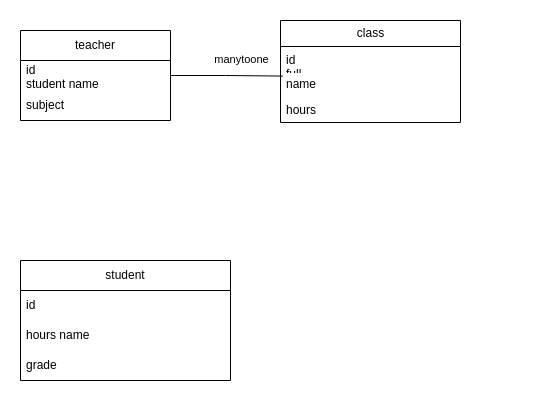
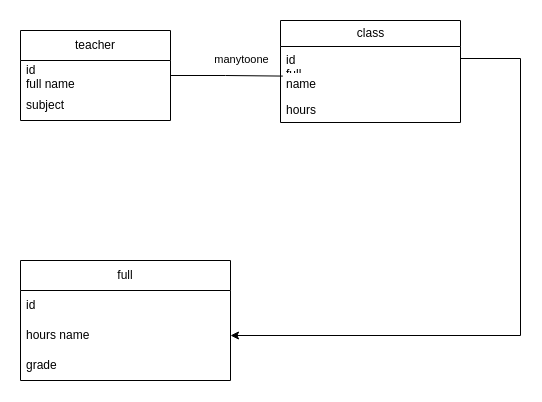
- <mxCell id="3" value="id&lt;div&gt;student name&lt;/div&gt;" style="text;strokeColor=none;fillColor=none;align=left;verticalAlign=middle;spacingLeft=4;spacingRight=4;overflow=hidden;points=[[0,0.5],[1,0.5]];portConstraint=eastwest;rotatable=0;whiteSpace=wrap;html=1;" vertex="1" parent="2"><mxGeometry y="30" width="150" height="30" as="geometry" /></mxCell>
+ <mxCell id="3" value="id&lt;div&gt;full name&lt;/div&gt;" style="text;strokeColor=none;fillColor=none;align=left;verticalAlign=middle;spacingLeft=4;spacingRight=4;overflow=hidden;points=[[0,0.5],[1,0.5]];portConstraint=eastwest;rotatable=0;whiteSpace=wrap;html=1;" vertex="1" parent="2"><mxGeometry y="30" width="150" height="30" as="geometry" /></mxCell>
- <mxCell id="9" value="student" style="swimlane;fontStyle=0;childLayout=stackLayout;horizontal=1;startSize=30;horizontalStack=0;resizeParent=1;resizeParentMax=0;resizeLast=0;collapsible=1;marginBottom=0;whiteSpace=wrap;html=1;" vertex="1" parent="1"><mxGeometry x="20" y="260" width="210" height="120" as="geometry" /></mxCell>
+ <mxCell id="9" value="full" style="swimlane;fontStyle=0;childLayout=stackLayout;horizontal=1;startSize=30;horizontalStack=0;resizeParent=1;resizeParentMax=0;resizeLast=0;collapsible=1;marginBottom=0;whiteSpace=wrap;html=1;" vertex="1" parent="1"><mxGeometry x="20" y="260" width="210" height="120" as="geometry" /></mxCell>
+ <mxCell id="15" style="edgeStyle=orthogonalEdgeStyle;rounded=0;orthogonalLoop=1;jettySize=auto;html=1;entryX=1;entryY=0.5;entryDx=0;entryDy=0;" edge="1" parent="1" source="6" target="11"><mxGeometry relative="1" as="geometry"><Array as="points"><mxPoint x="520" y="58" /><mxPoint x="520" y="335" /></Array></mxGeometry></mxCell>
